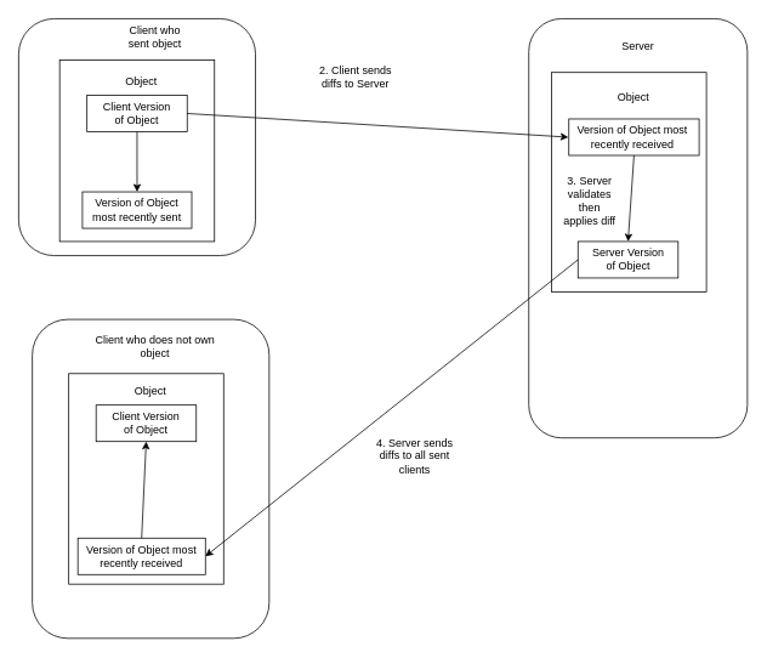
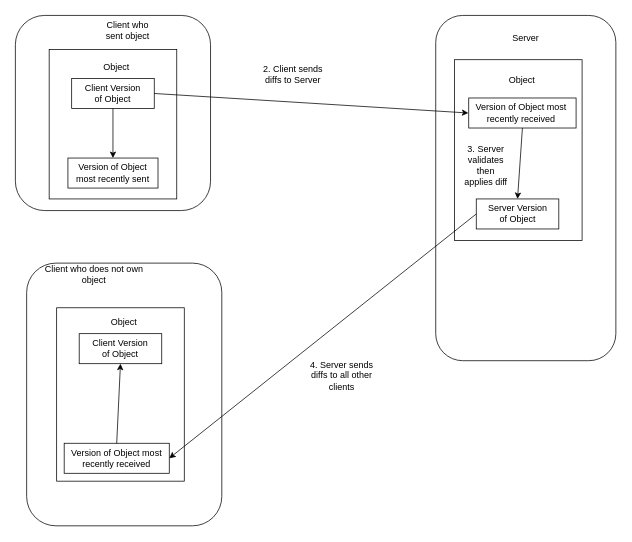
- <mxCell id="33" value="2. Client sends diffs to Server" style="text;html=1;strokeColor=none;fillColor=none;align=center;verticalAlign=middle;whiteSpace=wrap;rounded=0;" vertex="1" parent="1"><mxGeometry x="340" y="74" width="100" height="20" as="geometry" /></mxCell>
+ <mxCell id="33" value="2. Client sends diffs to Server" style="text;html=1;strokeColor=none;fillColor=none;align=center;verticalAlign=middle;whiteSpace=wrap;rounded=0;" vertex="1" parent="1"><mxGeometry x="340" y="89" width="100" height="20" as="geometry" /></mxCell>
- <mxCell id="14" value="Client who does not own object" style="text;html=1;strokeColor=none;fillColor=none;align=center;verticalAlign=middle;whiteSpace=wrap;rounded=0;" vertex="1" parent="1"><mxGeometry x="100" y="370" width="140" height="20" as="geometry" /></mxCell>
+ <mxCell id="14" value="Client who does not own object" style="text;html=1;strokeColor=none;fillColor=none;align=center;verticalAlign=middle;whiteSpace=wrap;rounded=0;" vertex="1" parent="1"><mxGeometry x="55" y="355" width="140" height="20" as="geometry" /></mxCell>
- <mxCell id="35" value="4. Server sends diffs to all sent clients" style="text;html=1;strokeColor=none;fillColor=none;align=center;verticalAlign=middle;whiteSpace=wrap;rounded=0;" vertex="1" parent="1"><mxGeometry x="410" y="490" width="90" height="20" as="geometry" /></mxCell>
+ <mxCell id="35" value="4. Server sends diffs to all other clients" style="text;html=1;strokeColor=none;fillColor=none;align=center;verticalAlign=middle;whiteSpace=wrap;rounded=0;" vertex="1" parent="1"><mxGeometry x="410" y="490" width="90" height="20" as="geometry" /></mxCell>
